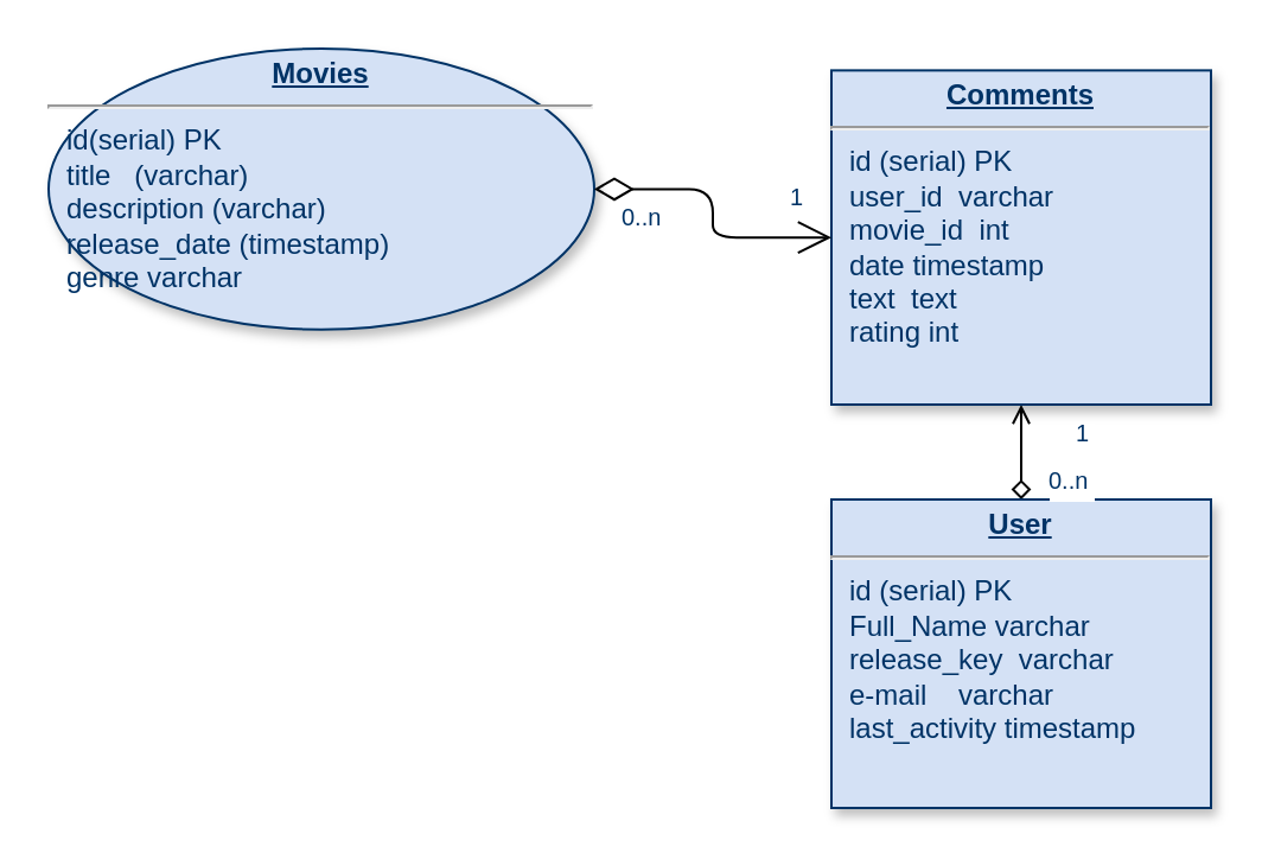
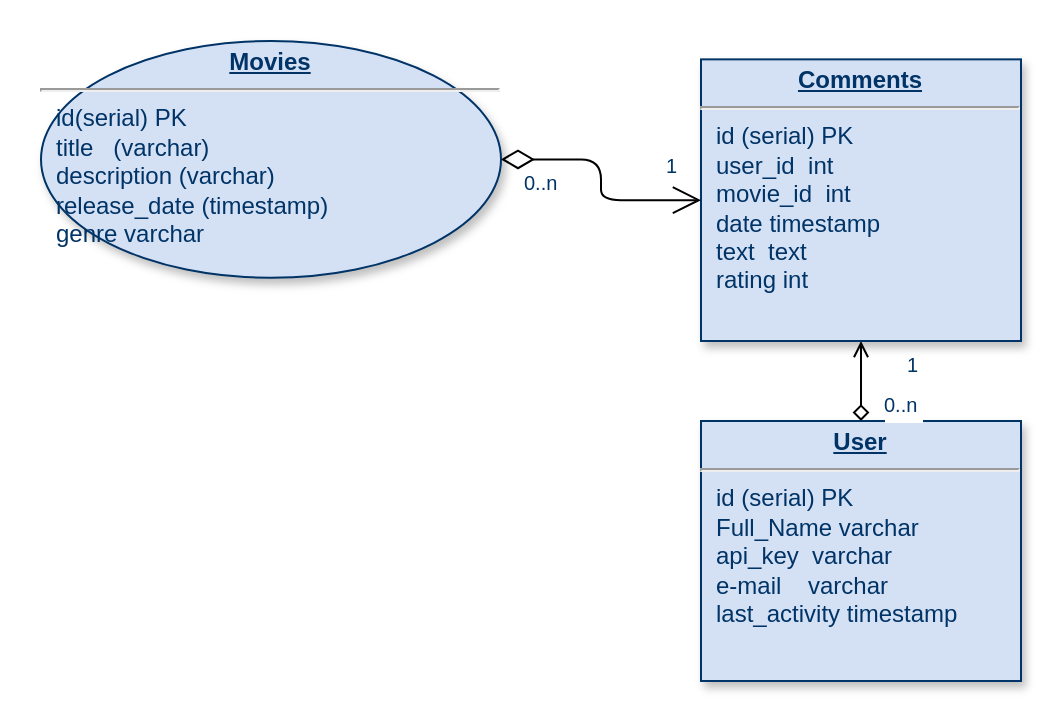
- <mxCell id="4" value="&lt;p style=&quot;margin: 0px ; margin-top: 4px ; text-align: center ; text-decoration: underline&quot;&gt;&lt;b&gt;Comments&lt;/b&gt;&lt;/p&gt;&lt;hr&gt;&lt;p style=&quot;margin: 0px ; margin-left: 8px&quot;&gt;id (serial) PK&lt;/p&gt;&lt;p style=&quot;margin: 0px ; margin-left: 8px&quot;&gt;user_id&amp;nbsp; varchar&lt;/p&gt;&lt;p style=&quot;margin: 0px ; margin-left: 8px&quot;&gt;&lt;span&gt;movie_id&amp;nbsp; int&lt;/span&gt;&lt;br&gt;&lt;/p&gt;&lt;p style=&quot;margin: 0px ; margin-left: 8px&quot;&gt;date timestamp&lt;/p&gt;&lt;p style=&quot;margin: 0px ; margin-left: 8px&quot;&gt;text&amp;nbsp; text&lt;/p&gt;&lt;p style=&quot;margin: 0px ; margin-left: 8px&quot;&gt;rating int&lt;/p&gt;" style="verticalAlign=top;align=left;overflow=fill;fontSize=12;fontFamily=Helvetica;html=1;strokeColor=#003366;shadow=1;fillColor=#D4E1F5;fontColor=#003366" parent="1" vertex="1"><mxGeometry x="350" y="29.18" width="160" height="140.82" as="geometry" /></mxCell>
+ <mxCell id="4" value="&lt;p style=&quot;margin: 0px ; margin-top: 4px ; text-align: center ; text-decoration: underline&quot;&gt;&lt;b&gt;Comments&lt;/b&gt;&lt;/p&gt;&lt;hr&gt;&lt;p style=&quot;margin: 0px ; margin-left: 8px&quot;&gt;id (serial) PK&lt;/p&gt;&lt;p style=&quot;margin: 0px ; margin-left: 8px&quot;&gt;user_id&amp;nbsp; int&lt;/p&gt;&lt;p style=&quot;margin: 0px ; margin-left: 8px&quot;&gt;&lt;span&gt;movie_id&amp;nbsp; int&lt;/span&gt;&lt;br&gt;&lt;/p&gt;&lt;p style=&quot;margin: 0px ; margin-left: 8px&quot;&gt;date timestamp&lt;/p&gt;&lt;p style=&quot;margin: 0px ; margin-left: 8px&quot;&gt;text&amp;nbsp; text&lt;/p&gt;&lt;p style=&quot;margin: 0px ; margin-left: 8px&quot;&gt;rating int&lt;/p&gt;" style="verticalAlign=top;align=left;overflow=fill;fontSize=12;fontFamily=Helvetica;html=1;strokeColor=#003366;shadow=1;fillColor=#D4E1F5;fontColor=#003366" parent="1" vertex="1"><mxGeometry x="350" y="29.18" width="160" height="140.82" as="geometry" /></mxCell>
- <mxCell id="3" value="&lt;p style=&quot;margin: 0px ; margin-top: 4px ; text-align: center ; text-decoration: underline&quot;&gt;&lt;b&gt;User&lt;/b&gt;&lt;/p&gt;&lt;hr&gt;&lt;p style=&quot;margin: 0px ; margin-left: 8px&quot;&gt;id (serial) PK&lt;/p&gt;&lt;p style=&quot;margin: 0px ; margin-left: 8px&quot;&gt;Full_Name varchar&lt;/p&gt;&lt;p style=&quot;margin: 0px ; margin-left: 8px&quot;&gt;release_key&amp;nbsp; varchar&lt;/p&gt;&lt;p style=&quot;margin: 0px ; margin-left: 8px&quot;&gt;e-mail&amp;nbsp; &amp;nbsp; varchar&lt;/p&gt;&lt;p style=&quot;margin: 0px ; margin-left: 8px&quot;&gt;last_activity timestamp&lt;/p&gt;" style="verticalAlign=top;align=left;overflow=fill;fontSize=12;fontFamily=Helvetica;html=1;strokeColor=#003366;shadow=1;fillColor=#D4E1F5;fontColor=#003366" parent="1" vertex="1"><mxGeometry x="350" y="210" width="160" height="130" as="geometry" /></mxCell>
+ <mxCell id="3" value="&lt;p style=&quot;margin: 0px ; margin-top: 4px ; text-align: center ; text-decoration: underline&quot;&gt;&lt;b&gt;User&lt;/b&gt;&lt;/p&gt;&lt;hr&gt;&lt;p style=&quot;margin: 0px ; margin-left: 8px&quot;&gt;id (serial) PK&lt;/p&gt;&lt;p style=&quot;margin: 0px ; margin-left: 8px&quot;&gt;Full_Name varchar&lt;/p&gt;&lt;p style=&quot;margin: 0px ; margin-left: 8px&quot;&gt;api_key&amp;nbsp; varchar&lt;/p&gt;&lt;p style=&quot;margin: 0px ; margin-left: 8px&quot;&gt;e-mail&amp;nbsp; &amp;nbsp; varchar&lt;/p&gt;&lt;p style=&quot;margin: 0px ; margin-left: 8px&quot;&gt;last_activity timestamp&lt;/p&gt;" style="verticalAlign=top;align=left;overflow=fill;fontSize=12;fontFamily=Helvetica;html=1;strokeColor=#003366;shadow=1;fillColor=#D4E1F5;fontColor=#003366" parent="1" vertex="1"><mxGeometry x="350" y="210" width="160" height="130" as="geometry" /></mxCell>
